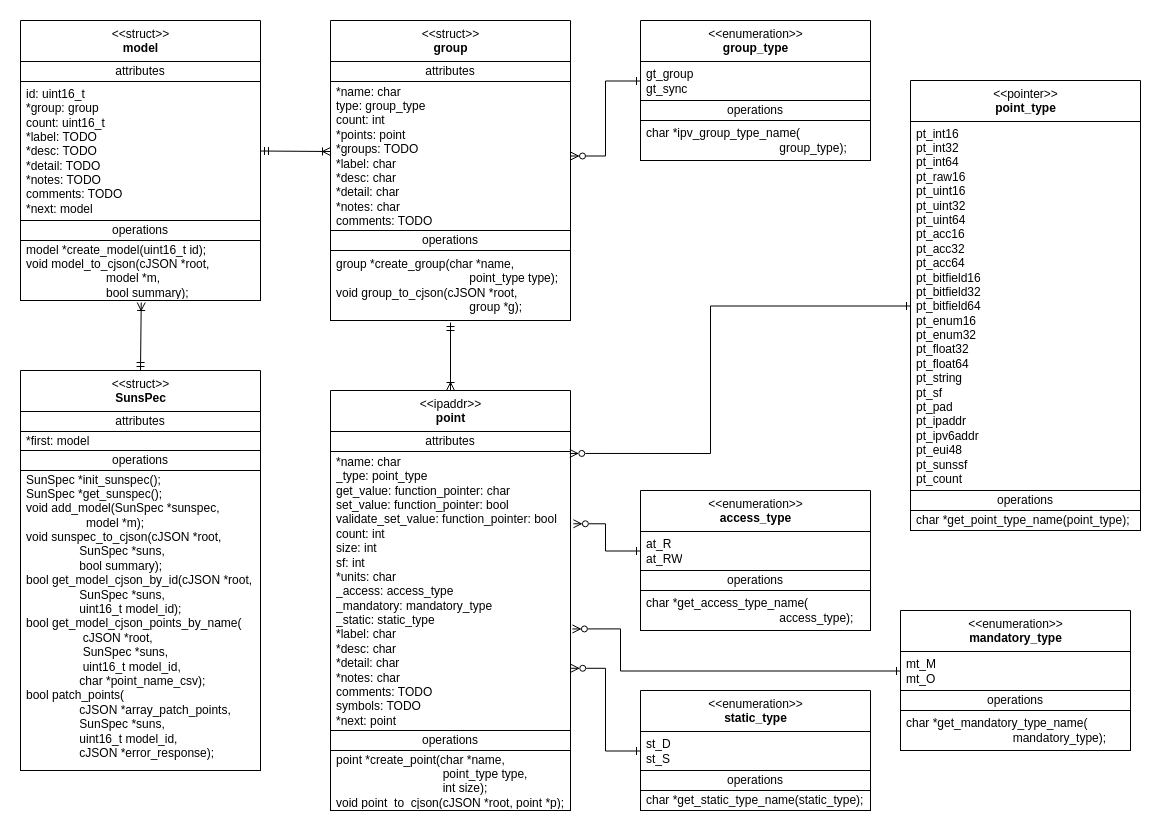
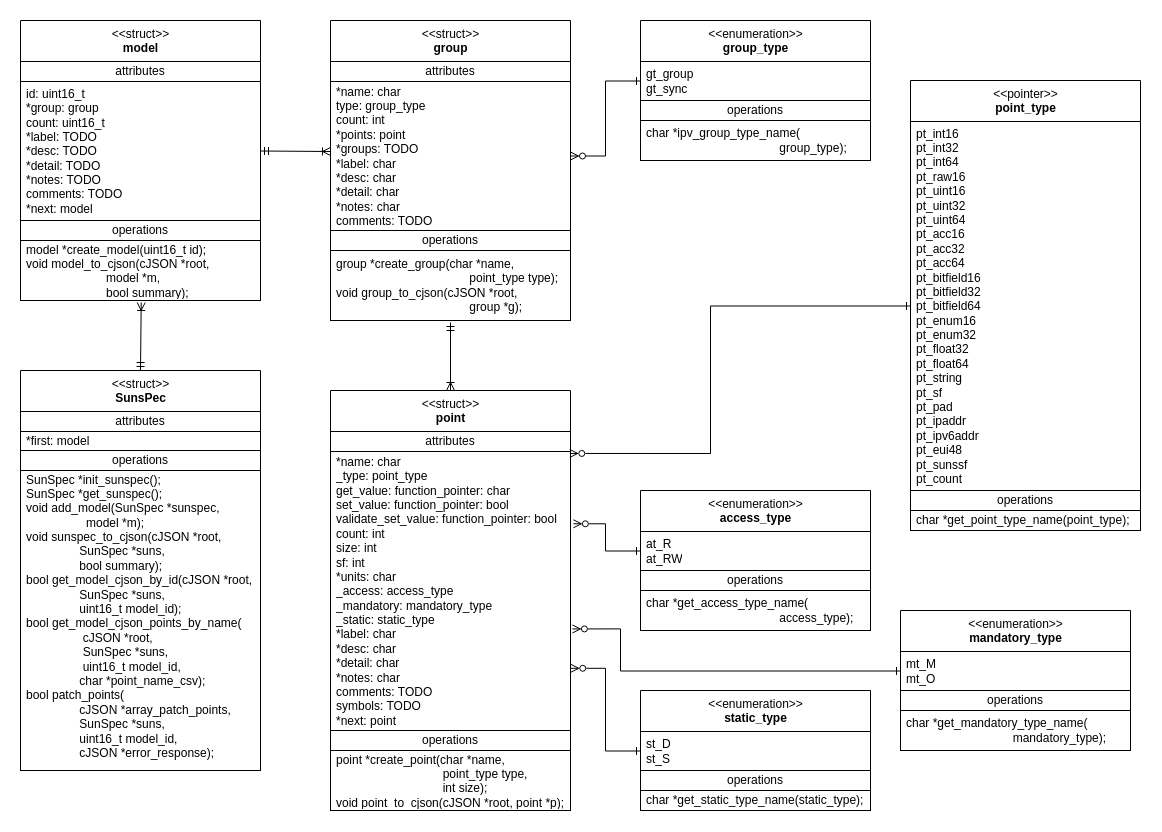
- <mxCell id="3" value="&amp;lt;&amp;lt;ipaddr&amp;gt;&amp;gt;&lt;br&gt;&lt;b&gt;point&lt;/b&gt;" style="swimlane;fontStyle=0;align=center;verticalAlign=top;childLayout=stackLayout;horizontal=1;startSize=41;horizontalStack=0;resizeParent=1;resizeParentMax=0;resizeLast=0;collapsible=0;marginBottom=0;html=1;strokeColor=default;fillColor=none;" vertex="1" parent="1"><mxGeometry x="330" y="390" width="240" height="420" as="geometry" /></mxCell>
+ <mxCell id="3" value="&amp;lt;&amp;lt;struct&amp;gt;&amp;gt;&lt;br&gt;&lt;b&gt;point&lt;/b&gt;" style="swimlane;fontStyle=0;align=center;verticalAlign=top;childLayout=stackLayout;horizontal=1;startSize=41;horizontalStack=0;resizeParent=1;resizeParentMax=0;resizeLast=0;collapsible=0;marginBottom=0;html=1;strokeColor=default;fillColor=none;" vertex="1" parent="1"><mxGeometry x="330" y="390" width="240" height="420" as="geometry" /></mxCell>
